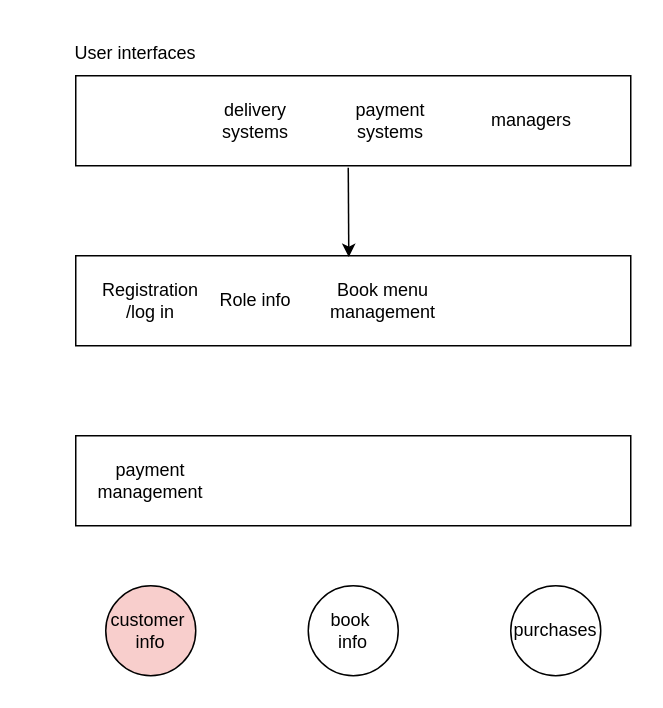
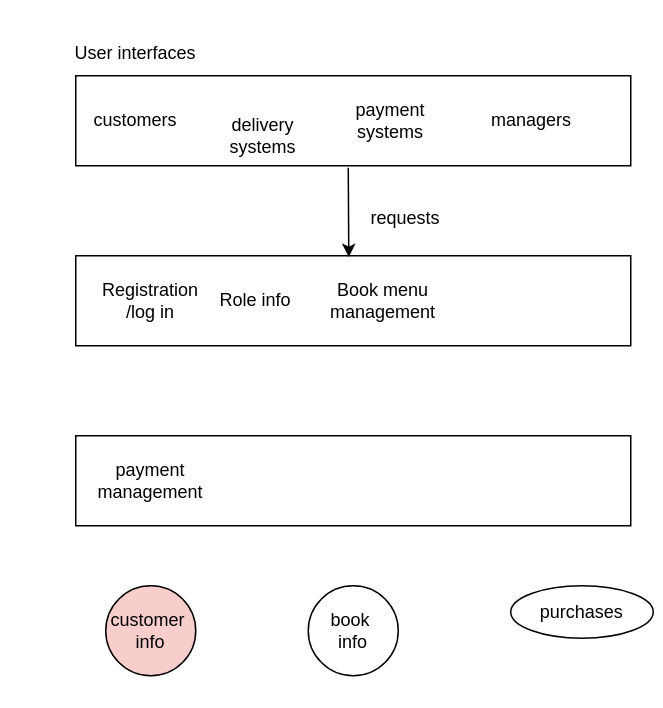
+ <mxCell id="10" value="customers" style="text;html=1;strokeColor=none;fillColor=none;align=center;verticalAlign=middle;whiteSpace=wrap;rounded=0;" vertex="1" parent="1"><mxGeometry x="60" y="65" width="60" height="30" as="geometry" /></mxCell>
- <mxCell id="11" value="delivery systems" style="text;html=1;strokeColor=none;fillColor=none;align=center;verticalAlign=middle;whiteSpace=wrap;rounded=0;" vertex="1" parent="1"><mxGeometry x="140" y="65" width="60" height="30" as="geometry" /></mxCell>
+ <mxCell id="11" value="delivery systems" style="text;html=1;strokeColor=none;fillColor=none;align=center;verticalAlign=middle;whiteSpace=wrap;rounded=0;" vertex="1" parent="1"><mxGeometry x="145" y="75" width="60" height="30" as="geometry" /></mxCell>
+ <mxCell id="9" value="requests" style="text;html=1;strokeColor=none;fillColor=none;align=center;verticalAlign=middle;whiteSpace=wrap;rounded=0;" vertex="1" parent="1"><mxGeometry x="200" y="130" width="140" height="30" as="geometry" /></mxCell>
- <mxCell id="16" value="purchases" style="ellipse;whiteSpace=wrap;html=1;aspect=fixed;" vertex="1" parent="1"><mxGeometry x="340" y="390" width="60" height="60" as="geometry" /></mxCell>
+ <mxCell id="16" value="purchases" style="ellipse;whiteSpace=wrap;html=1;aspect=fixed;" vertex="1" parent="1"><mxGeometry x="340" y="390" width="95" height="35" as="geometry" /></mxCell>
